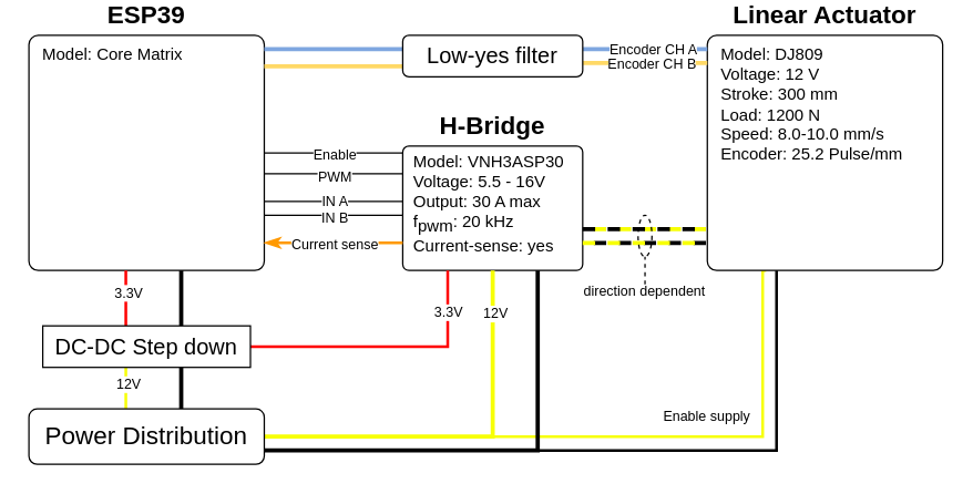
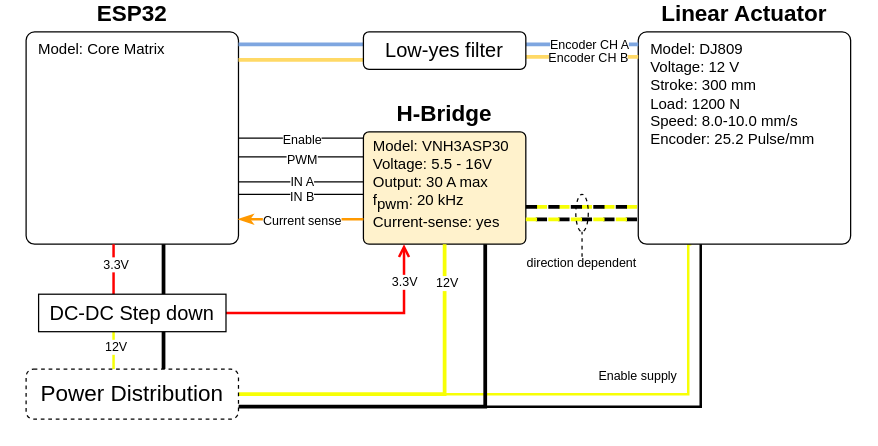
- <mxCell id="12" value="&lt;span style=&quot;font-size: 18px&quot;&gt;&lt;b&gt;ESP39&lt;/b&gt;&lt;/span&gt;" style="rounded=1;whiteSpace=wrap;html=1;labelPosition=center;verticalLabelPosition=top;align=center;verticalAlign=bottom;fontSize=16;arcSize=4;" parent="11" vertex="1"><mxGeometry width="170" height="170" as="geometry" /></mxCell>
+ <mxCell id="12" value="&lt;span style=&quot;font-size: 18px&quot;&gt;&lt;b&gt;ESP32&lt;/b&gt;&lt;/span&gt;" style="rounded=1;whiteSpace=wrap;html=1;labelPosition=center;verticalLabelPosition=top;align=center;verticalAlign=bottom;fontSize=16;arcSize=4;" parent="11" vertex="1"><mxGeometry width="170" height="170" as="geometry" /></mxCell>
- <mxCell id="9" value="&lt;span style=&quot;font-size: 18px&quot;&gt;&lt;b&gt;H-Bridge&lt;/b&gt;&lt;/span&gt;" style="rounded=1;whiteSpace=wrap;html=1;labelPosition=center;verticalLabelPosition=top;align=center;verticalAlign=bottom;fontSize=16;arcSize=5;" parent="8" vertex="1"><mxGeometry width="130" height="90" as="geometry" /></mxCell>
+ <mxCell id="9" value="&lt;span style=&quot;font-size: 18px&quot;&gt;&lt;b&gt;H-Bridge&lt;/b&gt;&lt;/span&gt;" style="rounded=1;whiteSpace=wrap;html=1;labelPosition=center;verticalLabelPosition=top;align=center;verticalAlign=bottom;fontSize=16;arcSize=5;fillColor=#fff2cc;" parent="8" vertex="1"><mxGeometry width="130" height="90" as="geometry" /></mxCell>
- <mxCell id="32" style="edgeStyle=orthogonalEdgeStyle;rounded=0;orthogonalLoop=1;jettySize=auto;html=1;exitX=1;exitY=0.5;exitDx=0;exitDy=0;entryX=0.25;entryY=1;entryDx=0;entryDy=0;fontSize=10;startArrow=none;startFill=0;endArrow=none;endFill=0;strokeColor=#FF0000;strokeWidth=2;" parent="1" source="34" target="9" edge="1"><mxGeometry relative="1" as="geometry" /></mxCell>
+ <mxCell id="32" style="edgeStyle=orthogonalEdgeStyle;rounded=0;orthogonalLoop=1;jettySize=auto;html=1;exitX=1;exitY=0.5;exitDx=0;exitDy=0;entryX=0.25;entryY=1;entryDx=0;entryDy=0;fontSize=10;startArrow=none;startFill=0;endArrow=open;endFill=0;strokeColor=#FF0000;strokeWidth=2;" parent="1" source="34" target="9" edge="1"><mxGeometry relative="1" as="geometry" /></mxCell>
- <mxCell id="21" value="&lt;span style=&quot;font-size: 18px ; font-weight: 400&quot;&gt;Power Distribution&lt;/span&gt;" style="rounded=1;whiteSpace=wrap;html=1;labelPosition=center;verticalLabelPosition=middle;align=center;verticalAlign=middle;fontSize=16;fontStyle=1" parent="1" vertex="1"><mxGeometry x="20" y="290" width="170" height="40" as="geometry" /></mxCell>
+ <mxCell id="21" value="&lt;span style=&quot;font-size: 18px ; font-weight: 400&quot;&gt;Power Distribution&lt;/span&gt;" style="rounded=1;whiteSpace=wrap;html=1;labelPosition=center;verticalLabelPosition=middle;align=center;verticalAlign=middle;fontSize=16;fontStyle=1;dashed=1;" parent="1" vertex="1"><mxGeometry x="20" y="290" width="170" height="40" as="geometry" /></mxCell>
